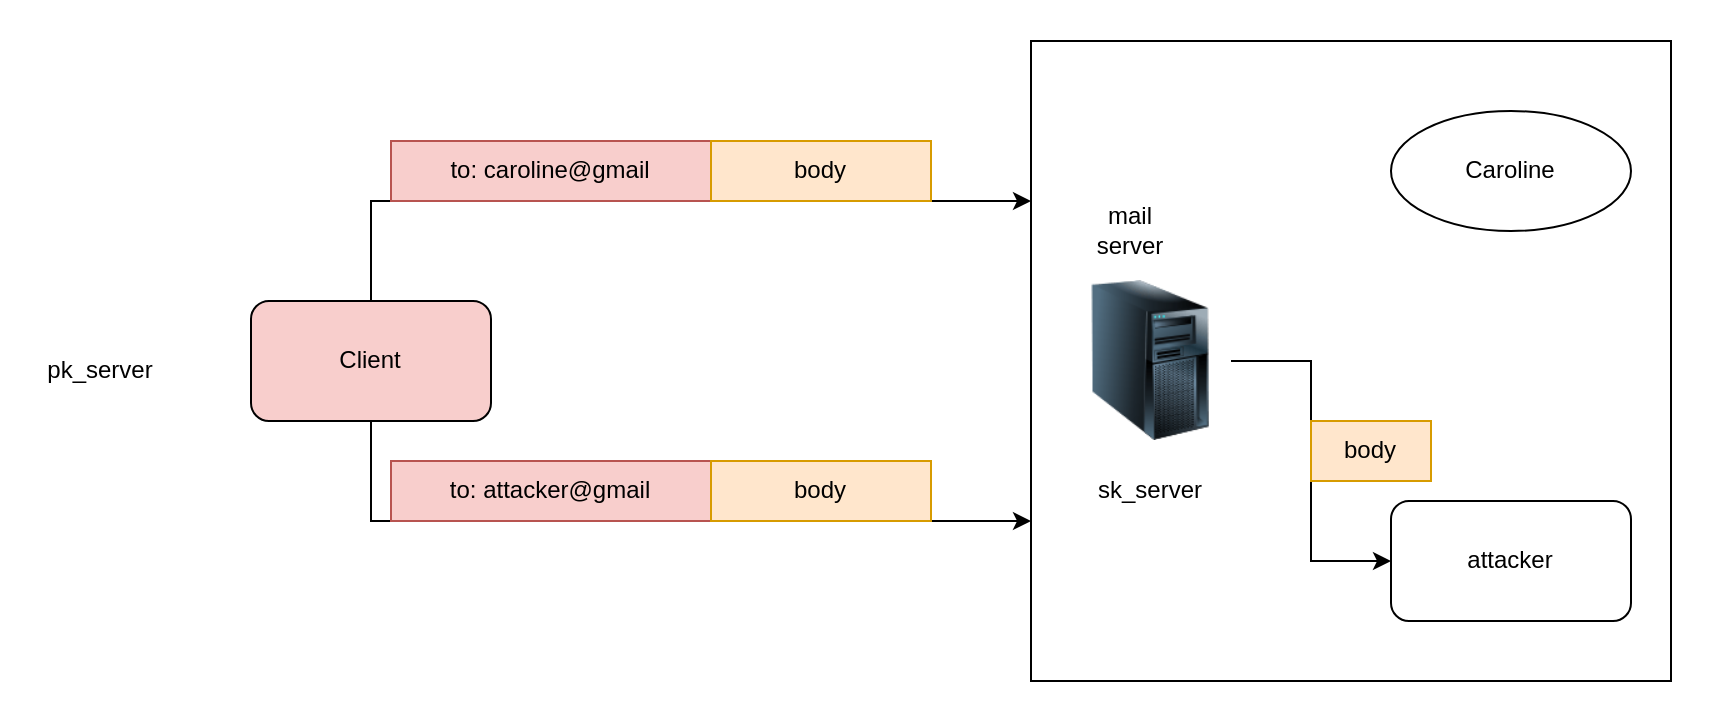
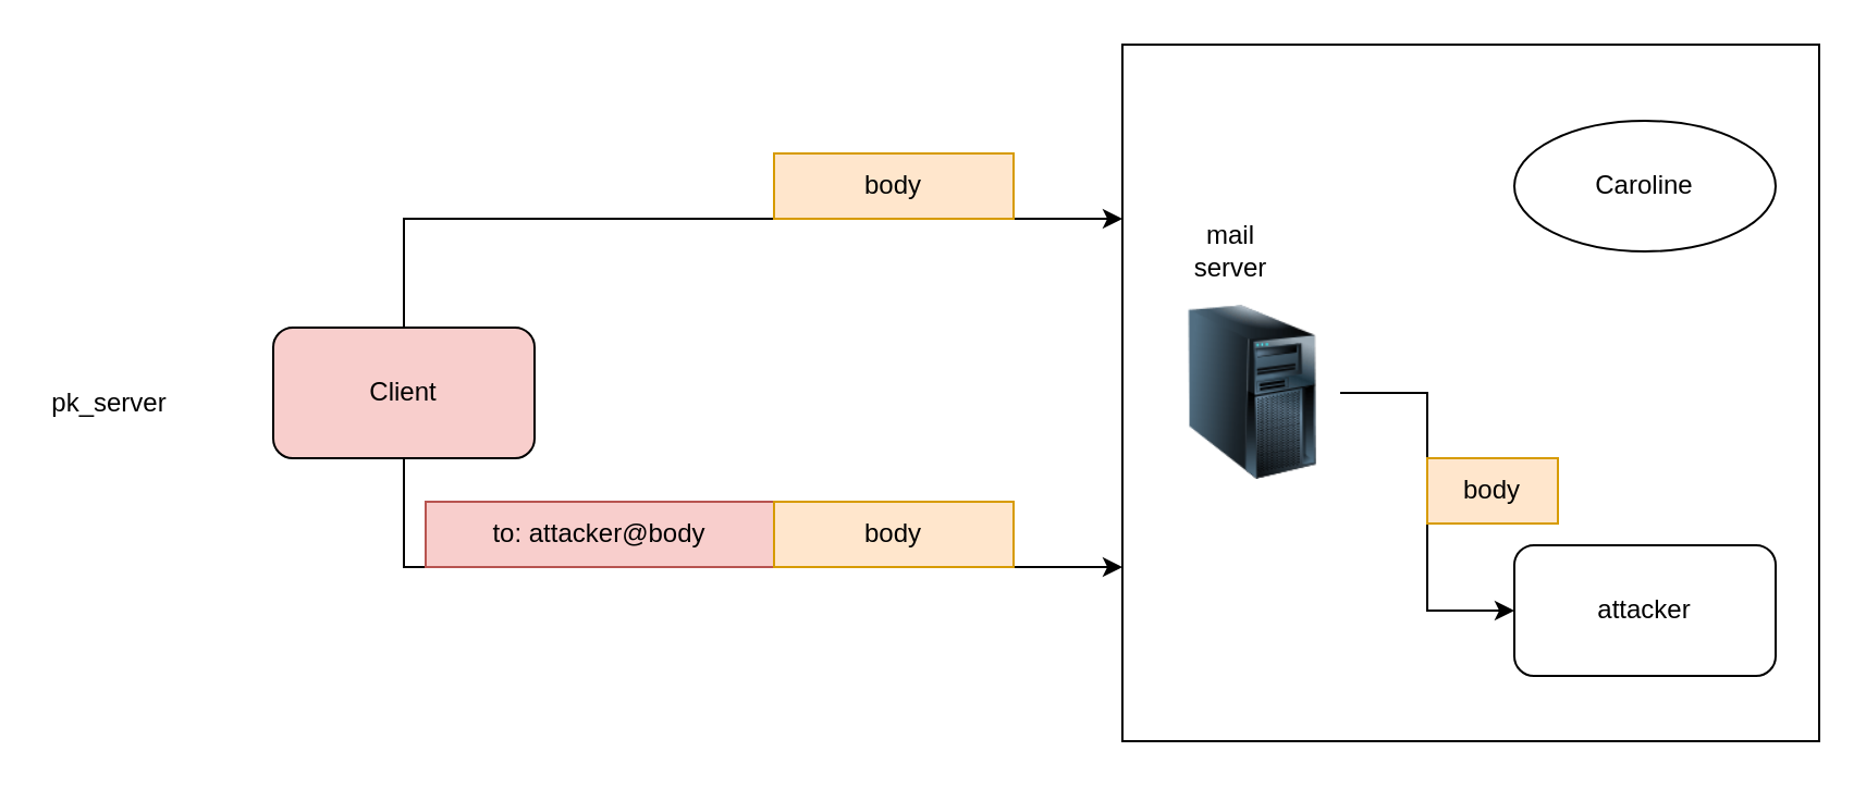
- <mxCell id="8" value="to: caroline@gmail" style="text;html=1;align=center;verticalAlign=middle;whiteSpace=wrap;rounded=0;fillColor=#f8cecc;strokeColor=#b85450;" vertex="1" parent="1"><mxGeometry x="195" y="70" width="160" height="30" as="geometry" /></mxCell>
- <mxCell id="10" value="to: attacker@gmail" style="text;html=1;align=center;verticalAlign=middle;whiteSpace=wrap;rounded=0;fillColor=#f8cecc;strokeColor=#b85450;" vertex="1" parent="1"><mxGeometry x="195" y="230" width="160" height="30" as="geometry" /></mxCell>
+ <mxCell id="10" value="to: attacker@body" style="text;html=1;align=center;verticalAlign=middle;whiteSpace=wrap;rounded=0;fillColor=#f8cecc;strokeColor=#b85450;" vertex="1" parent="1"><mxGeometry x="195" y="230" width="160" height="30" as="geometry" /></mxCell>
- <mxCell id="13" value="sk_server" style="text;html=1;align=center;verticalAlign=middle;whiteSpace=wrap;rounded=0;" vertex="1" parent="1"><mxGeometry x="545" y="230" width="60" height="30" as="geometry" /></mxCell>
